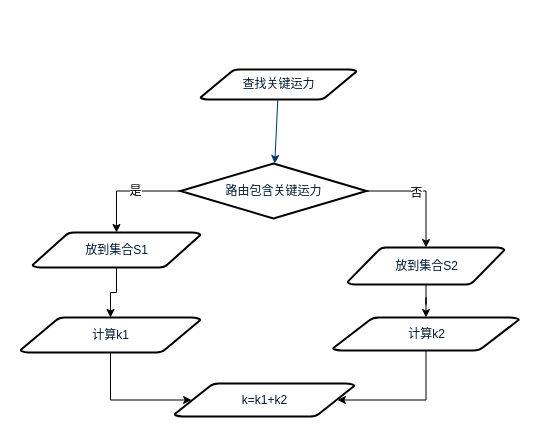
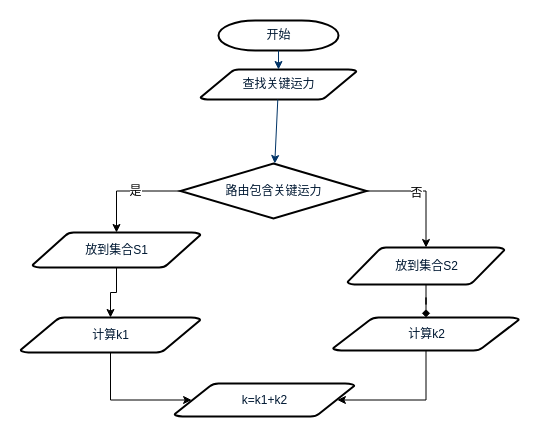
+ <mxCell id="2" value="开始" style="shape=mxgraph.flowchart.terminator;fillColor=#FFFFFF;strokeColor=#000000;strokeWidth=2;gradientColor=none;gradientDirection=north;fontColor=#001933;fontStyle=0;html=1;" parent="1" vertex="1"><mxGeometry x="218" y="20" width="120" height="30" as="geometry" /></mxCell>
+ <mxCell id="9" style="fontColor=#001933;fontStyle=1;strokeColor=#003366;strokeWidth=1;html=1;" parent="1" source="2" target="3" edge="1"><mxGeometry relative="1" as="geometry" /></mxCell>
- <mxCell id="13" style="edgeStyle=orthogonalEdgeStyle;rounded=0;orthogonalLoop=1;jettySize=auto;html=1;" edge="1" parent="1" source="14" target="18"><mxGeometry relative="1" as="geometry" /></mxCell>
+ <mxCell id="13" style="edgeStyle=orthogonalEdgeStyle;rounded=0;orthogonalLoop=1;jettySize=auto;html=1;endArrow=diamond;" edge="1" parent="1" source="14" target="18"><mxGeometry relative="1" as="geometry" /></mxCell>
